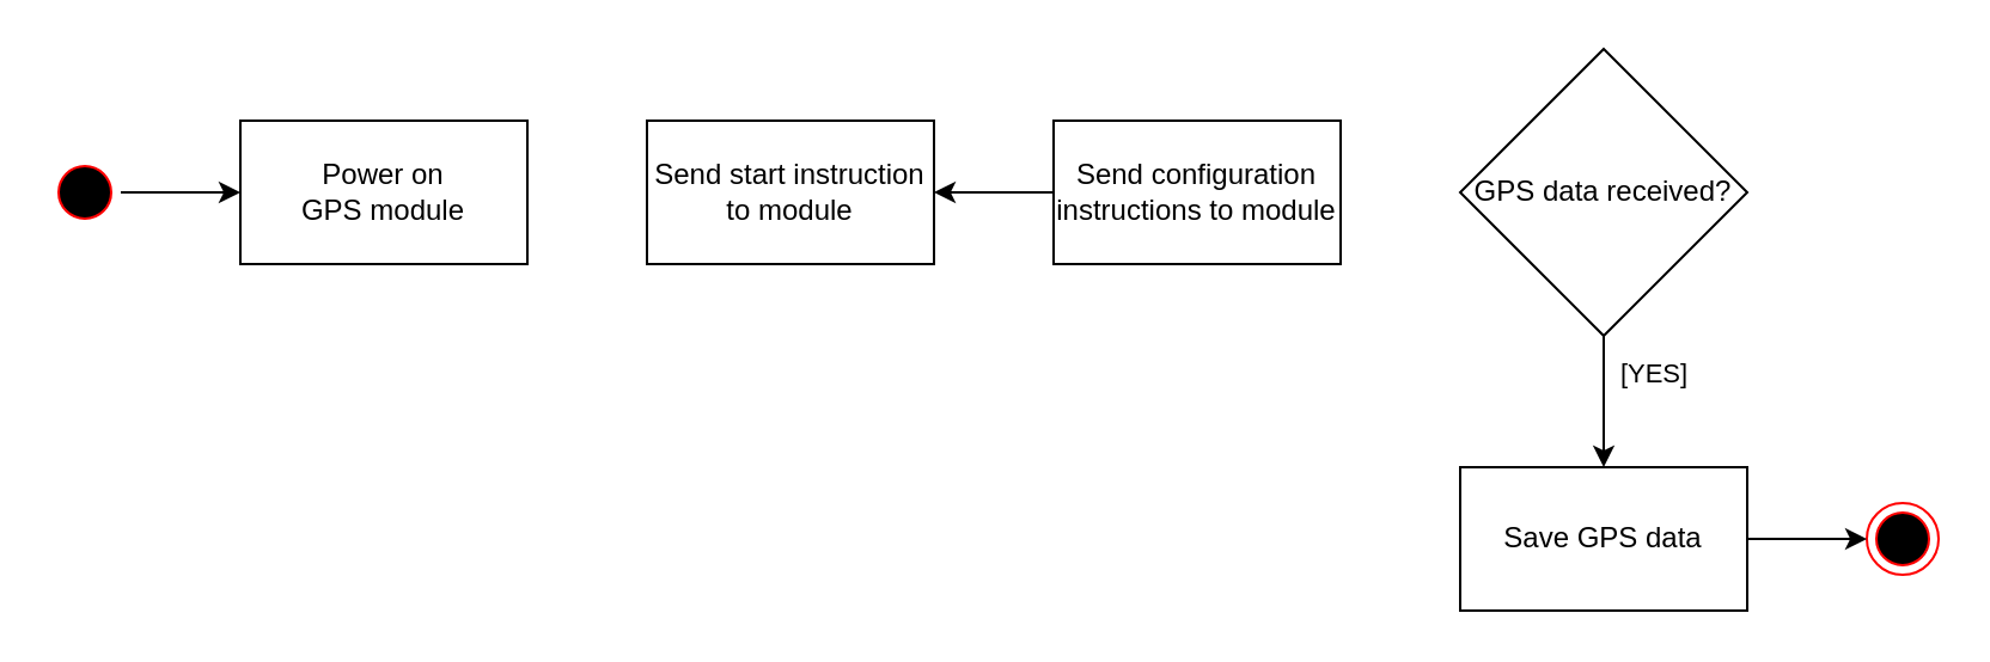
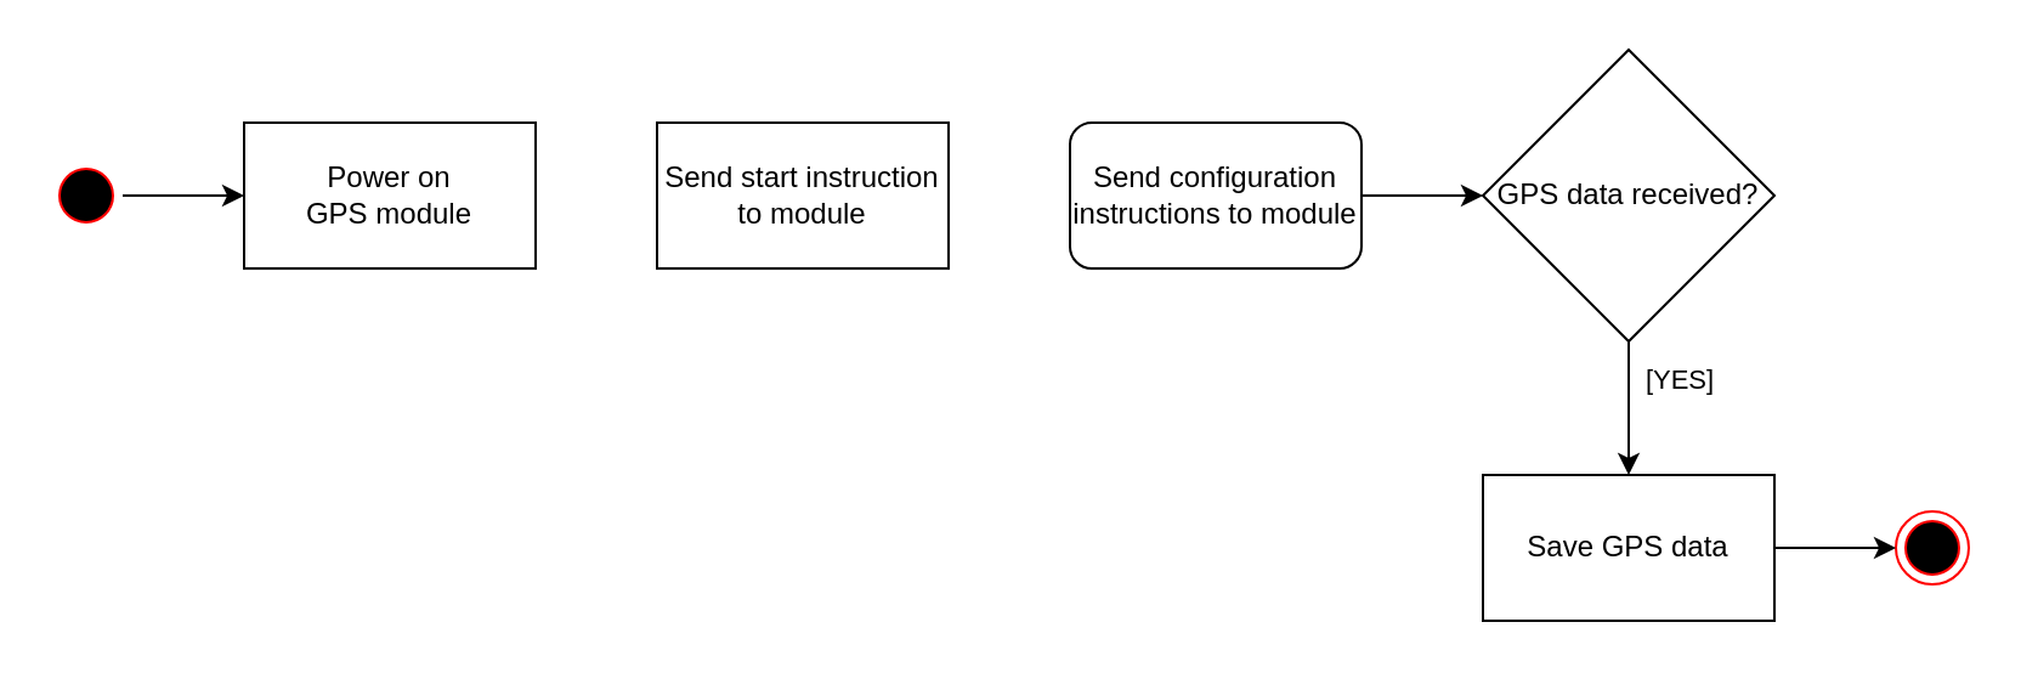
- <mxCell id="8" value="" style="edgeStyle=orthogonalEdgeStyle;rounded=0;orthogonalLoop=1;jettySize=auto;html=1;" edge="1" parent="1" source="9" target="7"><mxGeometry relative="1" as="geometry" /></mxCell>
+ <mxCell id="8" value="" style="edgeStyle=orthogonalEdgeStyle;rounded=0;orthogonalLoop=1;jettySize=auto;html=1;" edge="1" parent="1" source="9" target="5"><mxGeometry relative="1" as="geometry" /></mxCell>
- <mxCell id="9" value="Send configuration instructions to module" style="rounded=0;whiteSpace=wrap;html=1;" vertex="1" parent="1"><mxGeometry x="440" y="50" width="120" height="60" as="geometry" /></mxCell>
+ <mxCell id="9" value="Send configuration instructions to module" style="whiteSpace=wrap;html=1;rounded=1;" vertex="1" parent="1"><mxGeometry x="440" y="50" width="120" height="60" as="geometry" /></mxCell>
